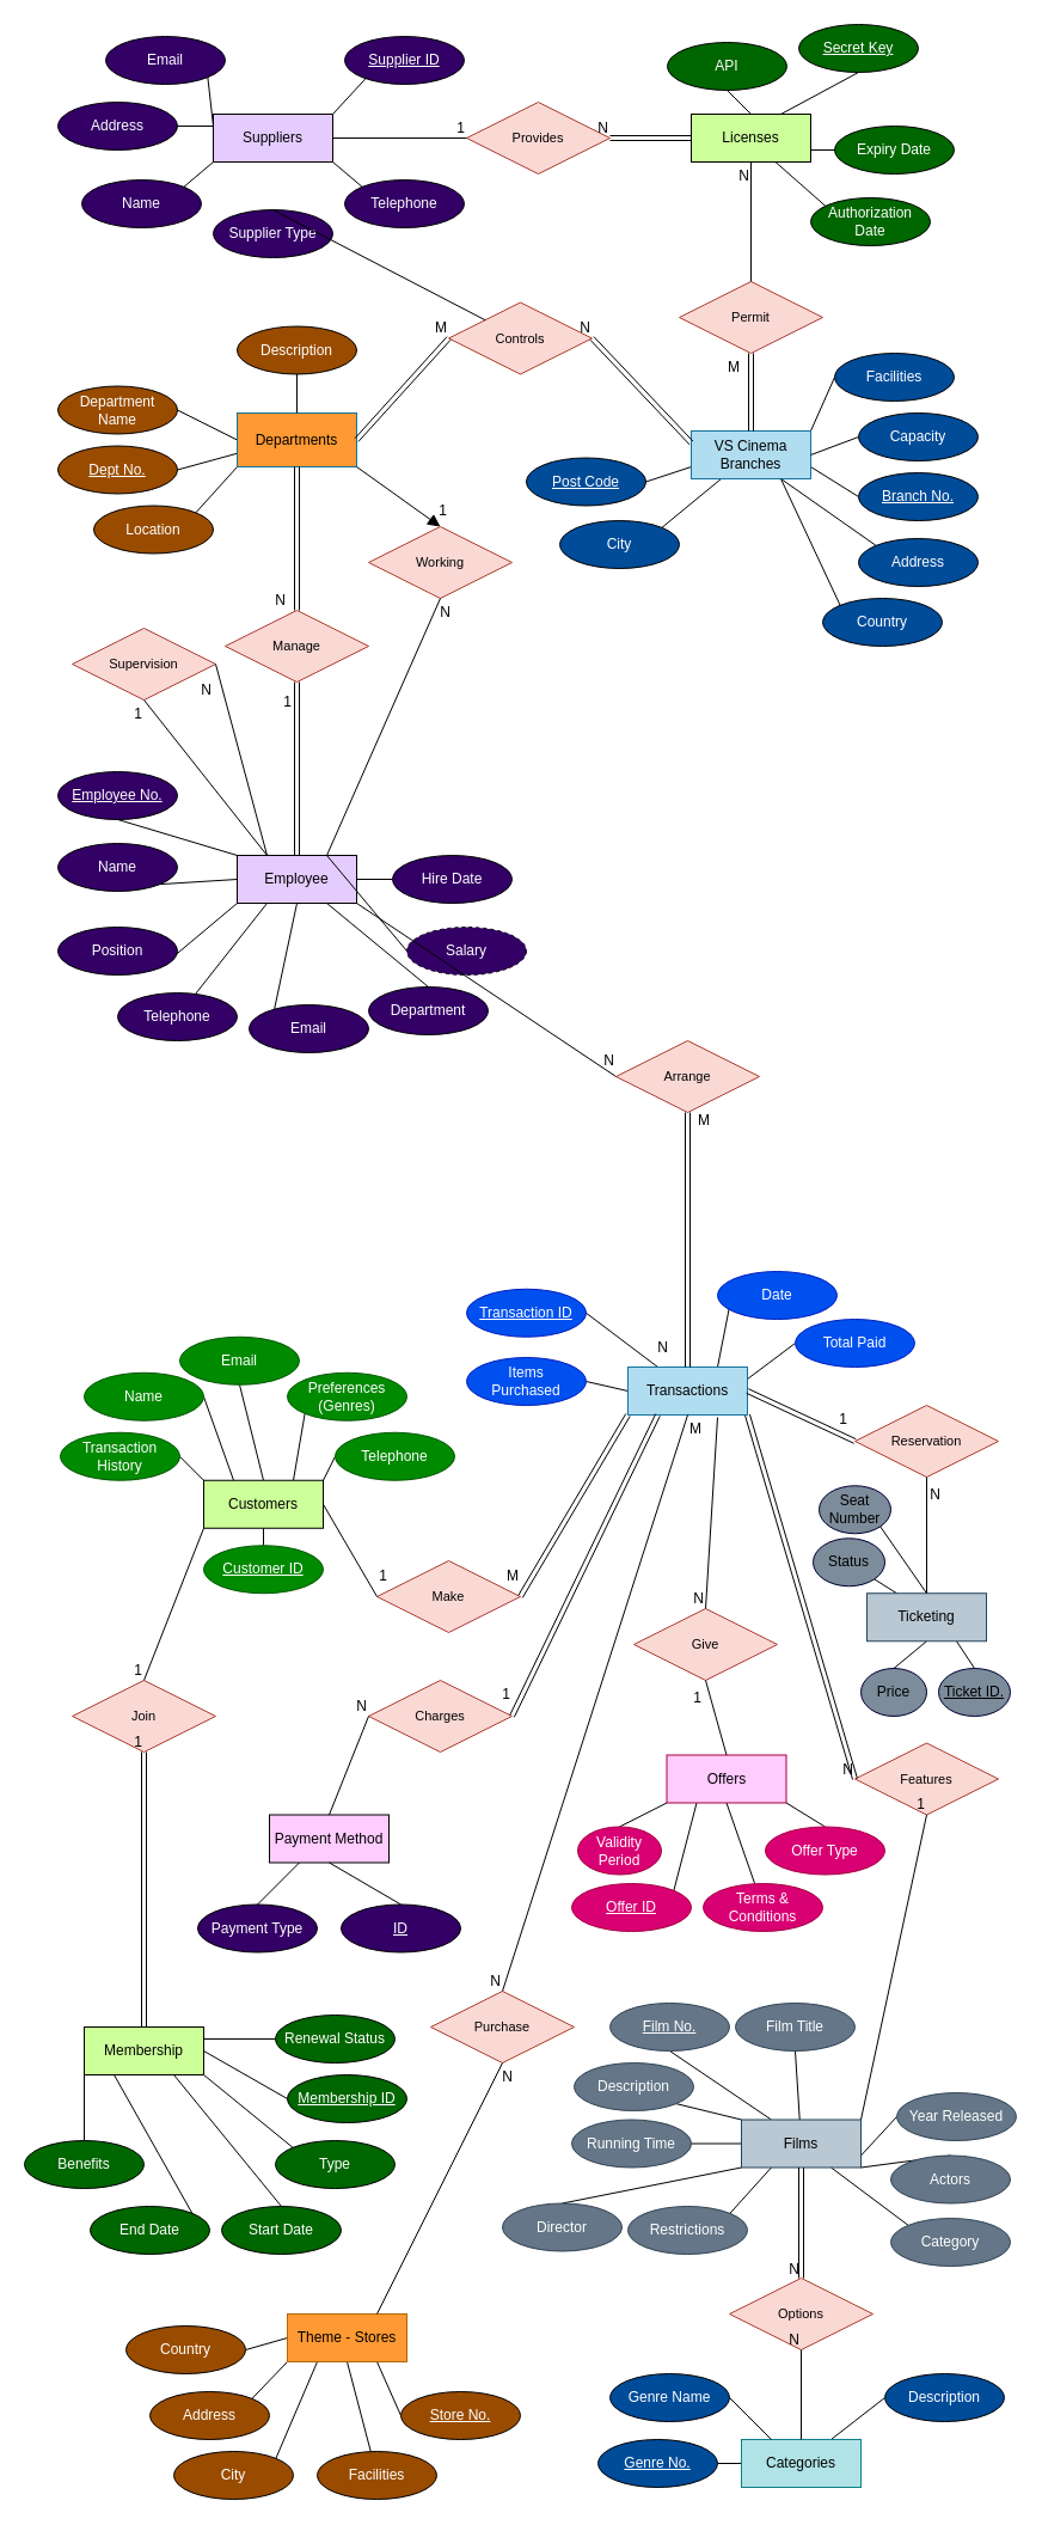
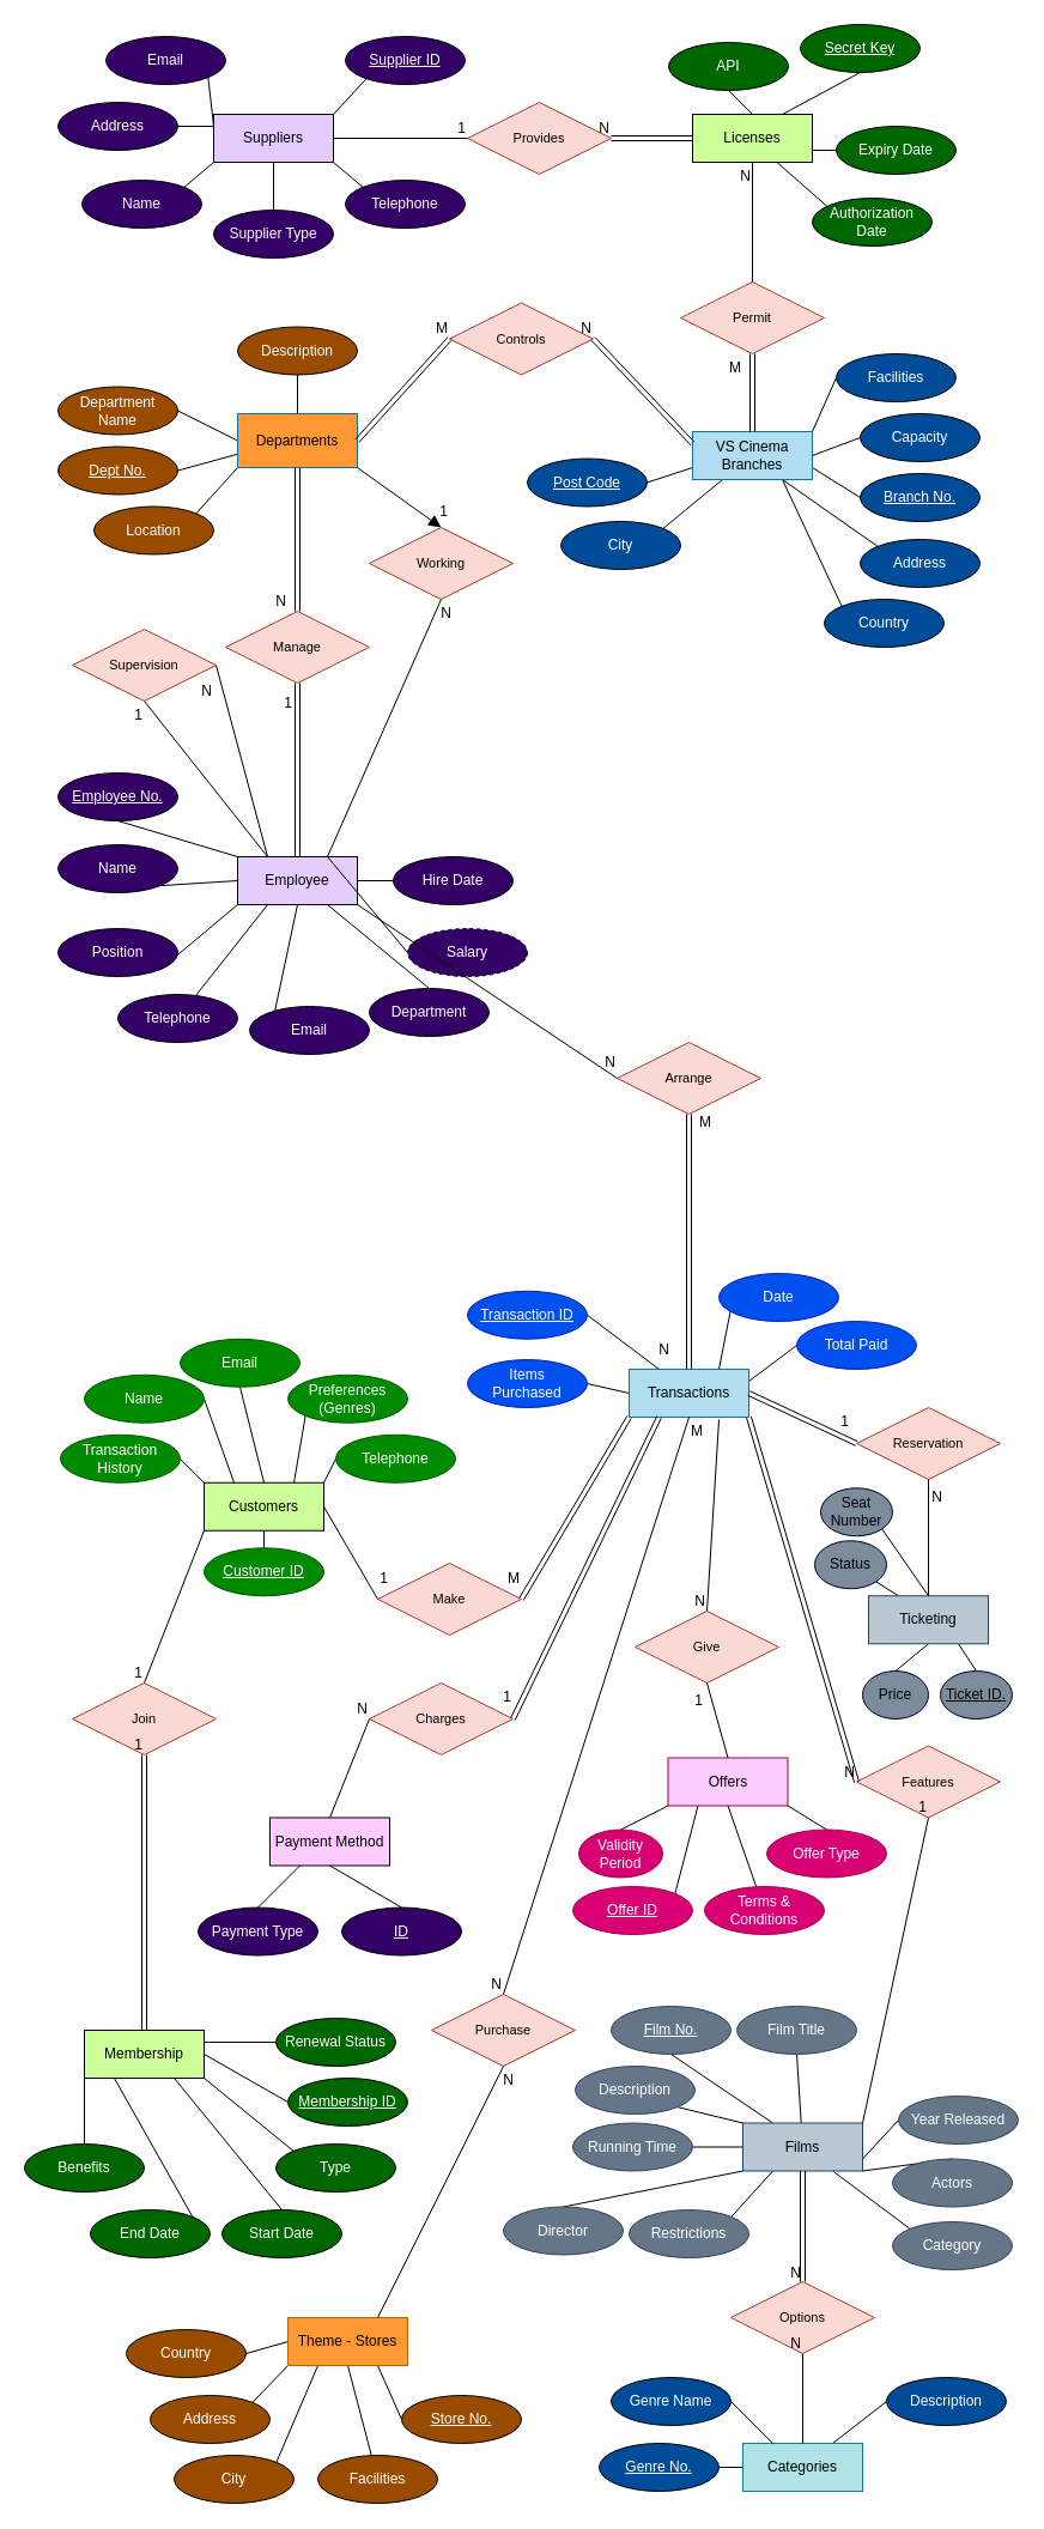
- <mxCell id="171" value="" style="endArrow=none;html=1;rounded=0;fontSize=12;startSize=8;endSize=8;exitX=0.5;exitY=0;exitDx=0;exitDy=0;" parent="1" source="170" target="158" edge="1"><mxGeometry width="50" height="50" relative="1" as="geometry"><mxPoint x="310" y="325" as="sourcePoint" /><mxPoint x="360" y="275" as="targetPoint" /></mxGeometry></mxCell>
+ <mxCell id="171" value="" style="endArrow=none;html=1;rounded=0;fontSize=12;startSize=8;endSize=8;exitX=0.5;exitY=0;exitDx=0;exitDy=0;entryX=0.5;entryY=1;entryDx=0;entryDy=0;" parent="1" source="170" target="6" edge="1"><mxGeometry width="50" height="50" relative="1" as="geometry"><mxPoint x="310" y="325" as="sourcePoint" /><mxPoint x="360" y="275" as="targetPoint" /></mxGeometry></mxCell>
